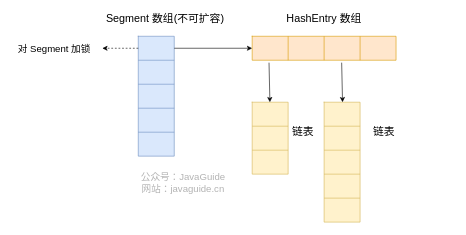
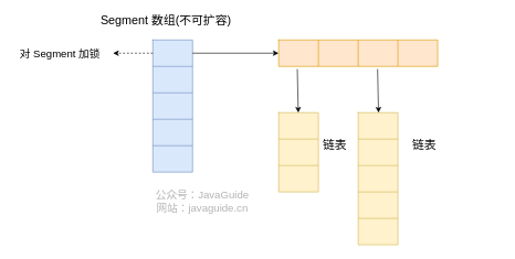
- <mxCell id="13" value="&lt;font style=&quot;font-size: 18px&quot;&gt;Segment 数组(不可扩容)&lt;/font&gt;" style="text;html=1;strokeColor=none;fillColor=none;align=center;verticalAlign=middle;whiteSpace=wrap;rounded=0;sketch=0;" parent="1" vertex="1"><mxGeometry x="160" y="20" width="230" height="20" as="geometry" /></mxCell>
+ <mxCell id="13" value="&lt;font style=&quot;font-size: 18px&quot;&gt;Segment 数组(不可扩容)&lt;/font&gt;" style="text;html=1;strokeColor=none;fillColor=none;align=center;verticalAlign=middle;whiteSpace=wrap;rounded=0;sketch=0;" parent="1" vertex="1"><mxGeometry x="135" y="20" width="230" height="20" as="geometry" /></mxCell>
- <mxCell id="16" value="&lt;font style=&quot;font-size: 18px&quot;&gt;HashEntry 数组&lt;/font&gt;" style="text;html=1;strokeColor=none;fillColor=none;align=center;verticalAlign=middle;whiteSpace=wrap;rounded=0;sketch=0;" parent="1" vertex="1"><mxGeometry x="425" y="20" width="230" height="20" as="geometry" /></mxCell>
